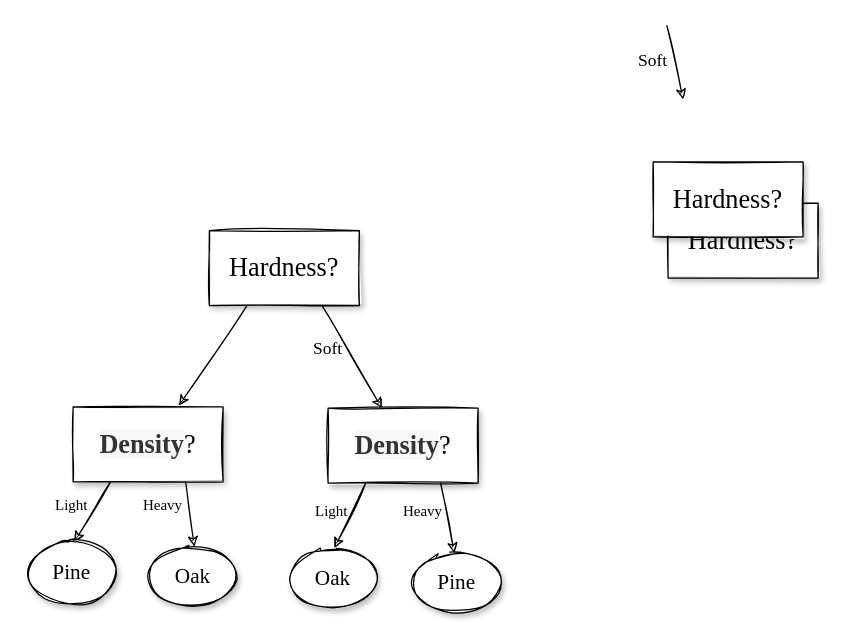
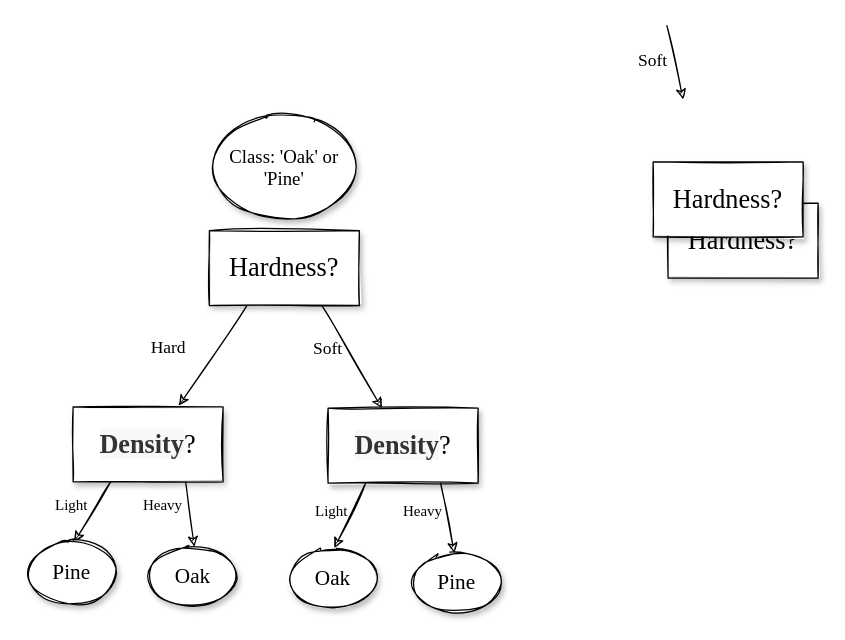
+ <mxCell id="3" value="&lt;font data-font-src=&quot;https://fonts.googleapis.com/css?family=Long+Cang&quot; style=&quot;font-size: 15px&quot; face=&quot;Long Cang&quot;&gt;&lt;font style=&quot;font-size: 15px&quot;&gt;Class: 'Oak' or 'Pine'&lt;/font&gt;&lt;br&gt;&lt;/font&gt;" style="ellipse;whiteSpace=wrap;html=1;rounded=0;shadow=1;glass=0;sketch=1;gradientColor=#ffffff;" vertex="1" parent="1"><mxGeometry x="167" y="93" width="120" height="80" as="geometry" /></mxCell>
+ <mxCell id="11" value="&lt;font data-font-src=&quot;https://fonts.googleapis.com/css?family=Long+Cang&quot; style=&quot;font-size: 14px&quot; face=&quot;Long Cang&quot;&gt;Hard&lt;/font&gt;" style="text;html=1;strokeColor=none;fillColor=none;align=center;verticalAlign=middle;whiteSpace=wrap;rounded=0;shadow=1;glass=0;sketch=1;" vertex="1" parent="9"><mxGeometry width="17" height="29.048" as="geometry" /></mxCell>
